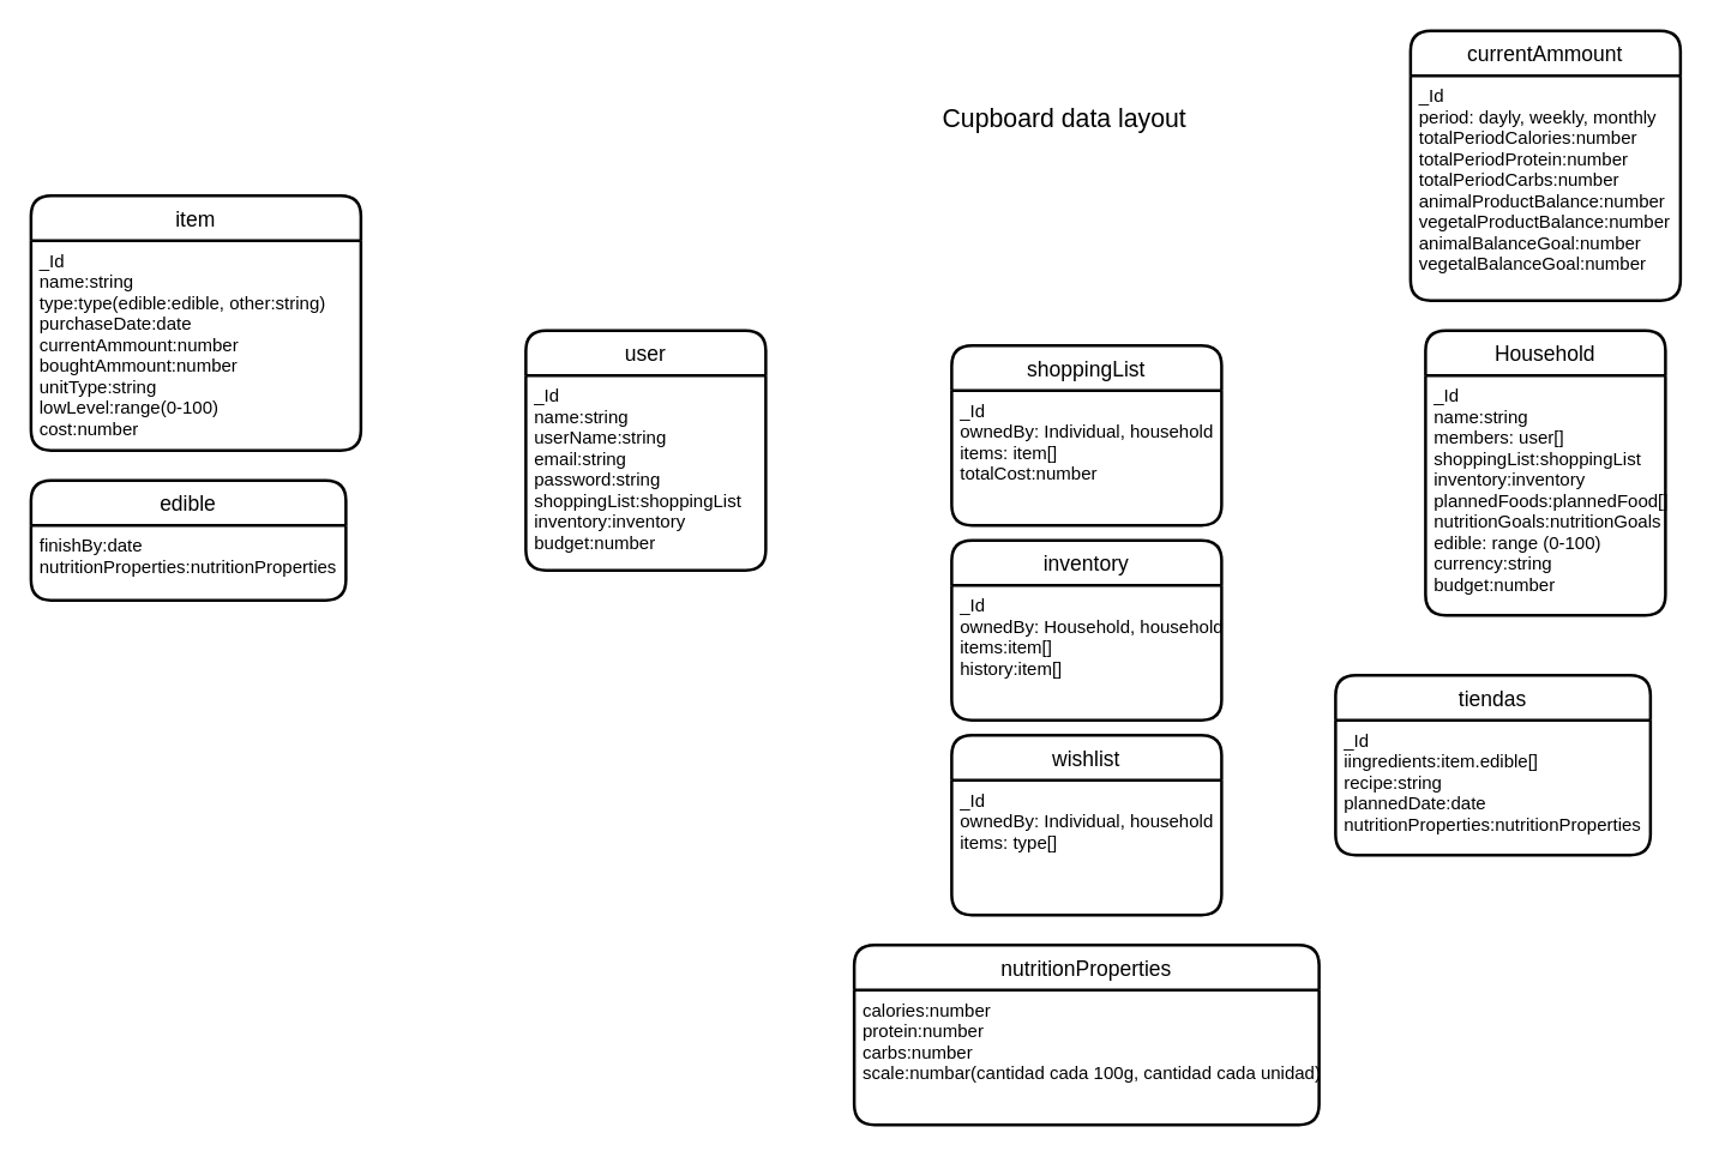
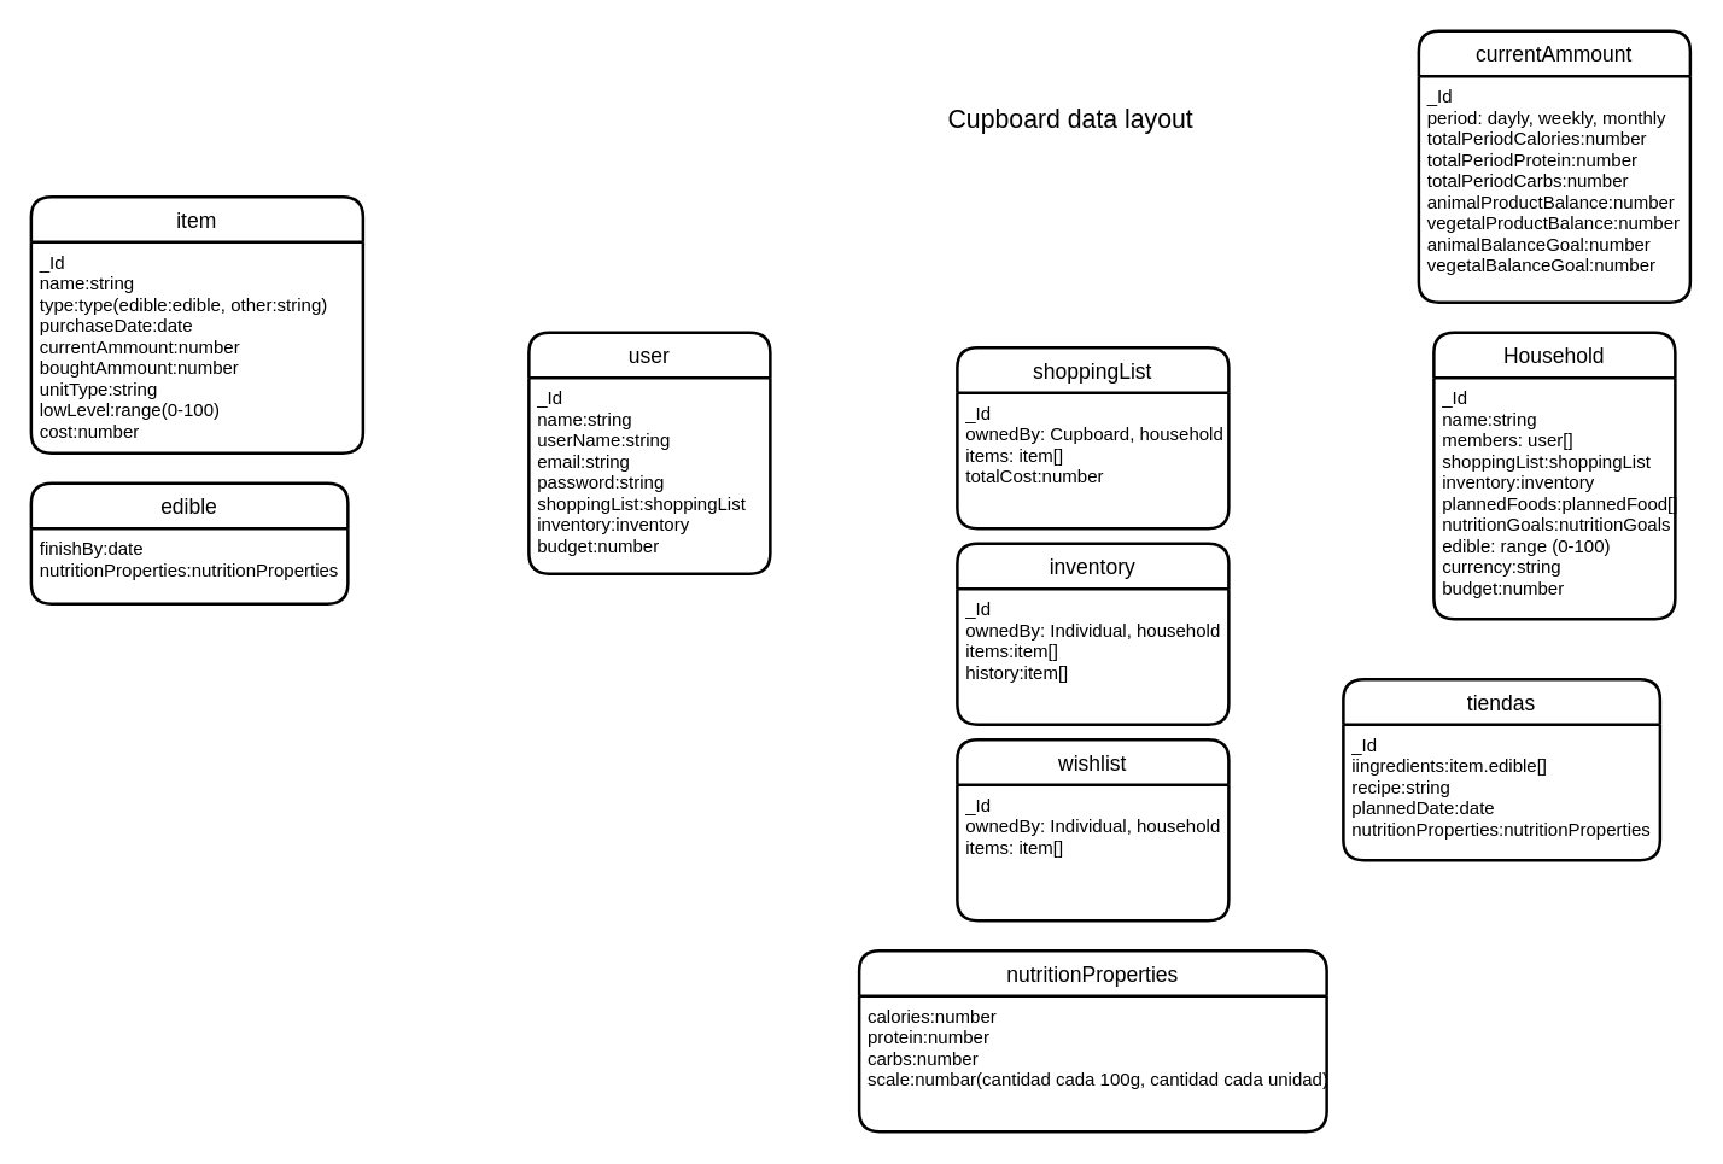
- <mxCell id="6" value="_Id&#10;ownedBy: Individual, household&#10;items: item[]&#10;totalCost:number" style="align=left;strokeColor=none;fillColor=none;spacingLeft=4;fontSize=12;verticalAlign=top;resizable=0;rotatable=0;part=1;" parent="5" vertex="1"><mxGeometry y="30" width="180" height="90" as="geometry" /></mxCell>
+ <mxCell id="6" value="_Id&#10;ownedBy: Cupboard, household&#10;items: item[]&#10;totalCost:number" style="align=left;strokeColor=none;fillColor=none;spacingLeft=4;fontSize=12;verticalAlign=top;resizable=0;rotatable=0;part=1;" parent="5" vertex="1"><mxGeometry y="30" width="180" height="90" as="geometry" /></mxCell>
- <mxCell id="8" value="_Id&#10;ownedBy: Household, household&#10;items:item[]&#10;history:item[]" style="align=left;strokeColor=none;fillColor=none;spacingLeft=4;fontSize=12;verticalAlign=top;resizable=0;rotatable=0;part=1;" parent="7" vertex="1"><mxGeometry y="30" width="180" height="90" as="geometry" /></mxCell>
+ <mxCell id="8" value="_Id&#10;ownedBy: Individual, household&#10;items:item[]&#10;history:item[]" style="align=left;strokeColor=none;fillColor=none;spacingLeft=4;fontSize=12;verticalAlign=top;resizable=0;rotatable=0;part=1;" parent="7" vertex="1"><mxGeometry y="30" width="180" height="90" as="geometry" /></mxCell>
- <mxCell id="12" value="_Id&#10;ownedBy: Individual, household&#10;items: type[]" style="align=left;strokeColor=none;fillColor=none;spacingLeft=4;fontSize=12;verticalAlign=top;resizable=0;rotatable=0;part=1;" parent="11" vertex="1"><mxGeometry y="30" width="180" height="90" as="geometry" /></mxCell>
+ <mxCell id="12" value="_Id&#10;ownedBy: Individual, household&#10;items: item[]" style="align=left;strokeColor=none;fillColor=none;spacingLeft=4;fontSize=12;verticalAlign=top;resizable=0;rotatable=0;part=1;" parent="11" vertex="1"><mxGeometry y="30" width="180" height="90" as="geometry" /></mxCell>
